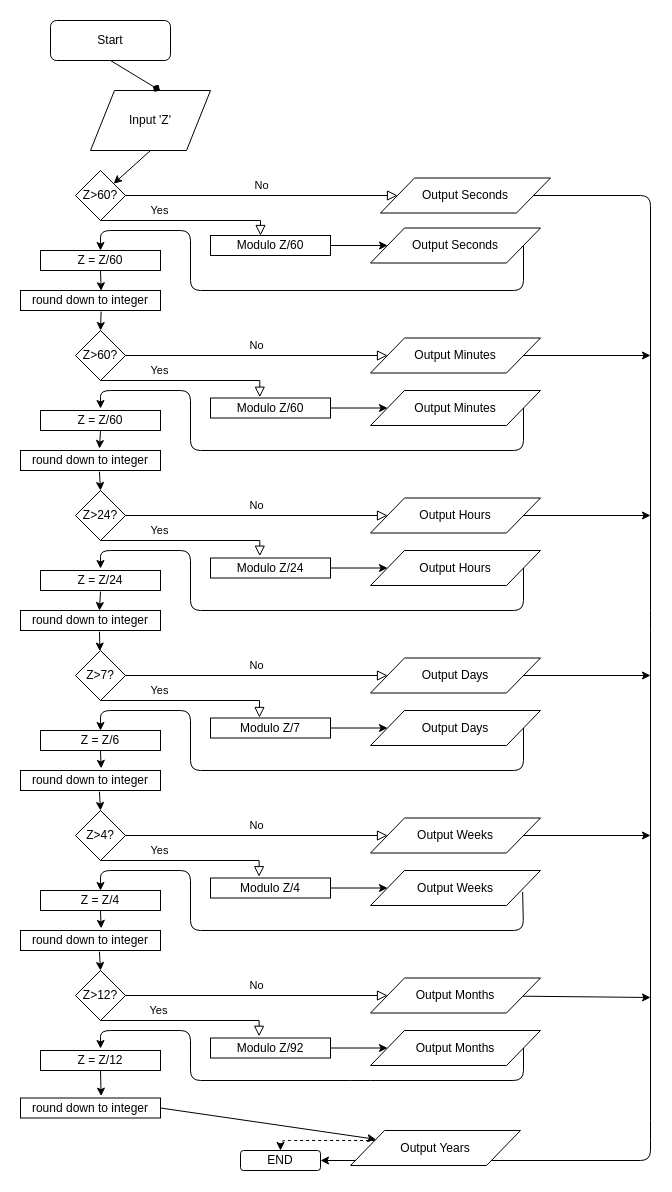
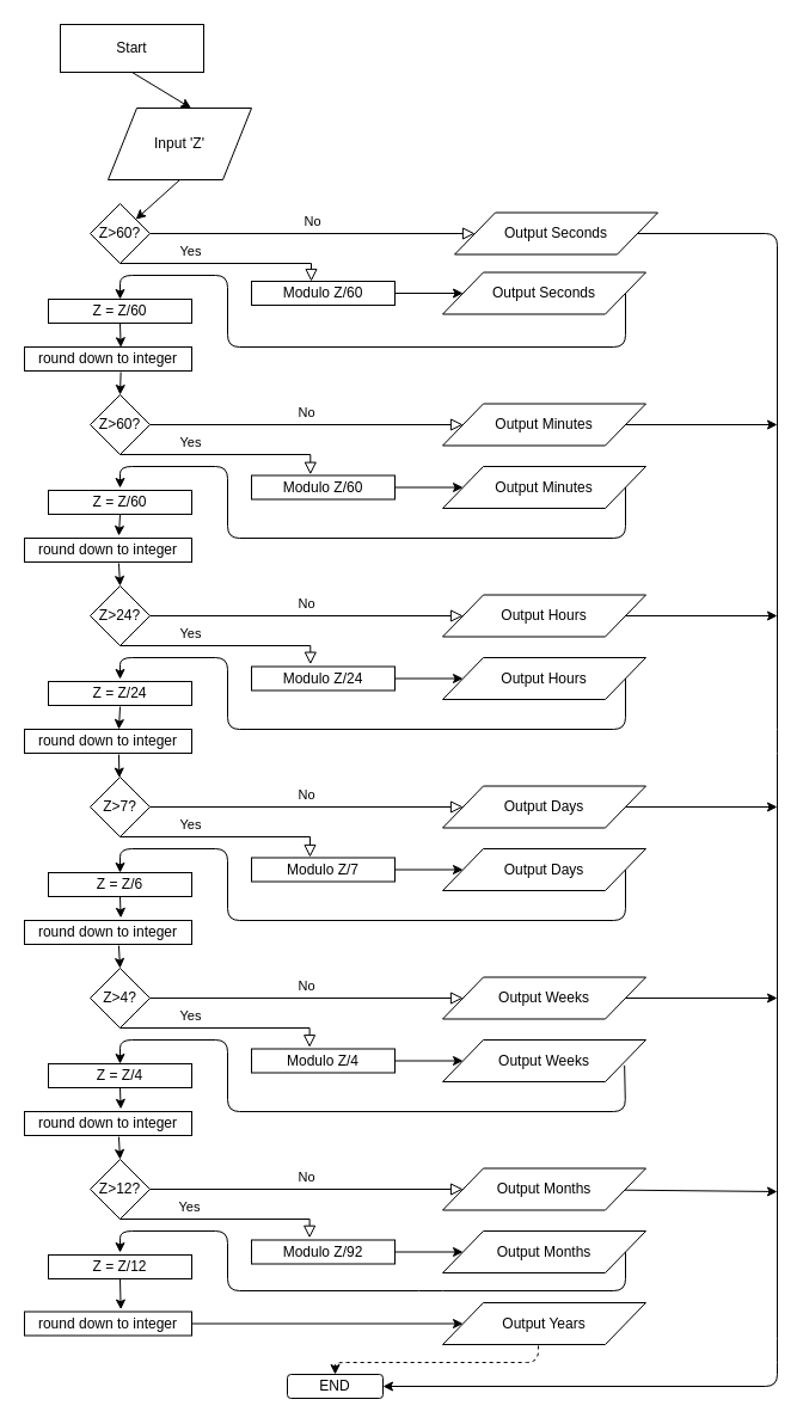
- <mxCell id="2" value="Start" style="rounded=1;whiteSpace=wrap;html=1;fontSize=12;glass=0;strokeWidth=1;shadow=0;" parent="1" vertex="1"><mxGeometry x="50" y="20" width="120" height="40" as="geometry" /></mxCell>
+ <mxCell id="2" value="Start" style="whiteSpace=wrap;html=1;fontSize=12;glass=0;strokeWidth=1;shadow=0;rounded=0;" parent="1" vertex="1"><mxGeometry x="50" y="20" width="120" height="40" as="geometry" /></mxCell>
- <mxCell id="4" value="" style="endArrow=diamond;html=1;exitX=0.5;exitY=1;exitDx=0;exitDy=0;entryX=0.579;entryY=0;entryDx=0;entryDy=0;entryPerimeter=0;" parent="1" source="2" target="3" edge="1"><mxGeometry width="50" height="50" relative="1" as="geometry"><mxPoint x="190" y="310" as="sourcePoint" /><mxPoint x="240" y="260" as="targetPoint" /></mxGeometry></mxCell>
+ <mxCell id="4" value="" style="endArrow=classic;html=1;exitX=0.5;exitY=1;exitDx=0;exitDy=0;entryX=0.579;entryY=0;entryDx=0;entryDy=0;entryPerimeter=0;" parent="1" source="2" target="3" edge="1"><mxGeometry width="50" height="50" relative="1" as="geometry"><mxPoint x="190" y="310" as="sourcePoint" /><mxPoint x="240" y="260" as="targetPoint" /></mxGeometry></mxCell>
- <mxCell id="75" value="Output Years" style="shape=parallelogram;perimeter=parallelogramPerimeter;whiteSpace=wrap;html=1;" parent="1" vertex="1"><mxGeometry x="350" y="1130" width="170" height="35" as="geometry" /></mxCell>
+ <mxCell id="75" value="Output Years" style="shape=parallelogram;perimeter=parallelogramPerimeter;whiteSpace=wrap;html=1;" parent="1" vertex="1"><mxGeometry x="370" y="1090" width="170" height="35" as="geometry" /></mxCell>
